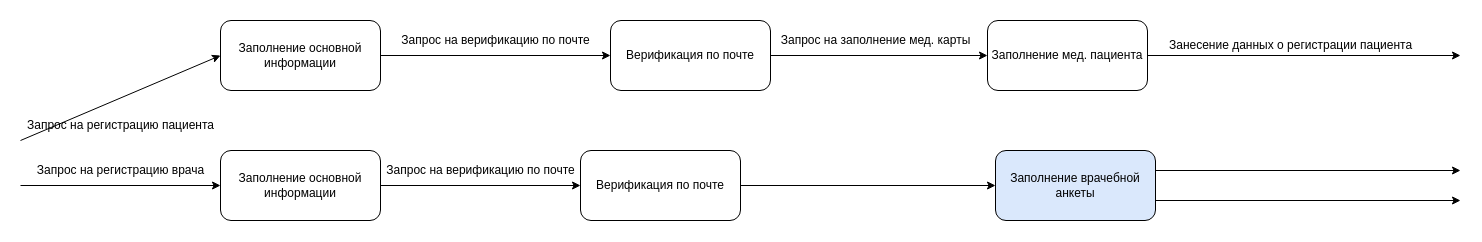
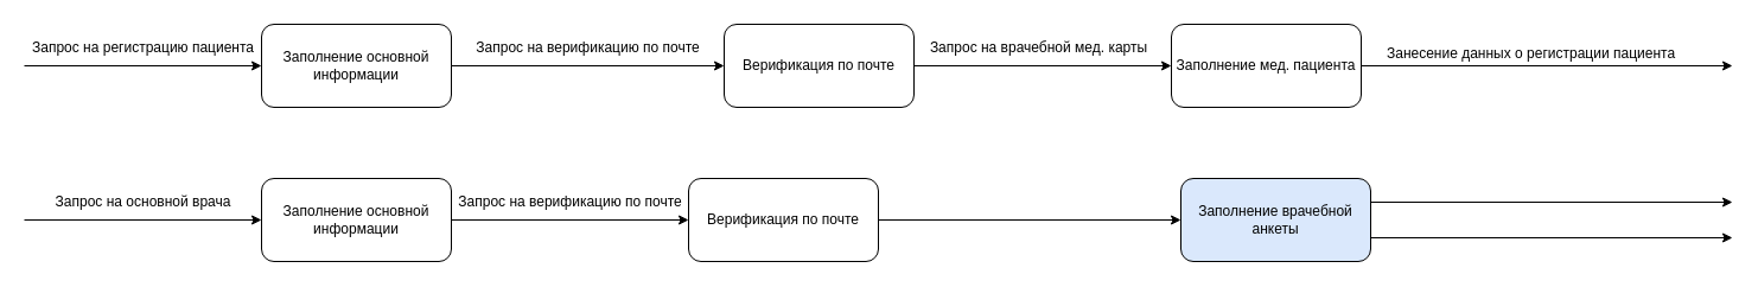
- <mxCell id="21" value="Запрос на заполнение мед. карты" style="text;html=1;align=center;verticalAlign=middle;resizable=0;points=[];autosize=1;strokeColor=none;" parent="1" vertex="1"><mxGeometry x="770" y="30" width="210" height="20" as="geometry" /></mxCell>
+ <mxCell id="21" value="Запрос на врачебной мед. карты" style="text;html=1;align=center;verticalAlign=middle;resizable=0;points=[];autosize=1;strokeColor=none;" parent="1" vertex="1"><mxGeometry x="770" y="30" width="210" height="20" as="geometry" /></mxCell>
- <mxCell id="8" value="Запрос на регистрацию пациента" style="text;html=1;align=center;verticalAlign=middle;resizable=0;points=[];autosize=1;strokeColor=none;" parent="1" vertex="1"><mxGeometry x="20" y="115" width="200" height="20" as="geometry" /></mxCell>
+ <mxCell id="8" value="Запрос на регистрацию пациента" style="text;html=1;align=center;verticalAlign=middle;resizable=0;points=[];autosize=1;strokeColor=none;" parent="1" vertex="1"><mxGeometry x="20" y="30" width="200" height="20" as="geometry" /></mxCell>
- <mxCell id="18" value="Запрос на регистрацию врача" style="text;html=1;align=center;verticalAlign=middle;resizable=0;points=[];autosize=1;strokeColor=none;" parent="1" vertex="1"><mxGeometry x="30" y="160" width="180" height="20" as="geometry" /></mxCell>
+ <mxCell id="18" value="Запрос на основной врача" style="text;html=1;align=center;verticalAlign=middle;resizable=0;points=[];autosize=1;strokeColor=none;" parent="1" vertex="1"><mxGeometry x="30" y="160" width="180" height="20" as="geometry" /></mxCell>
